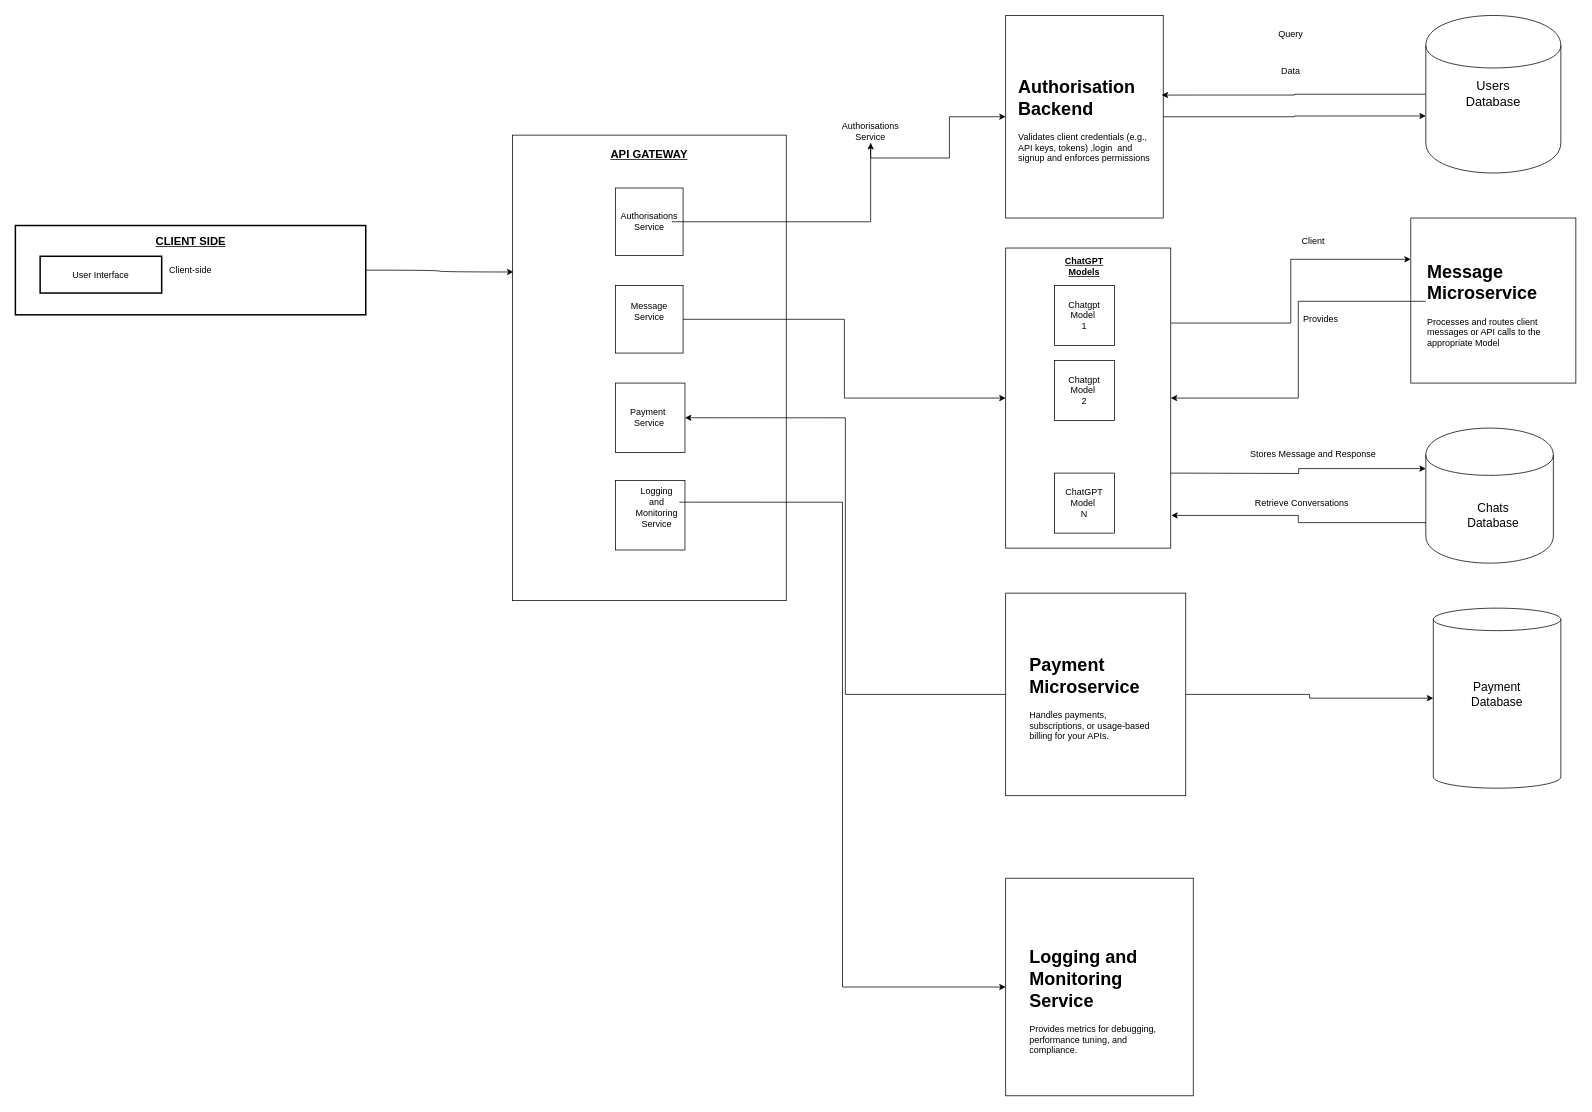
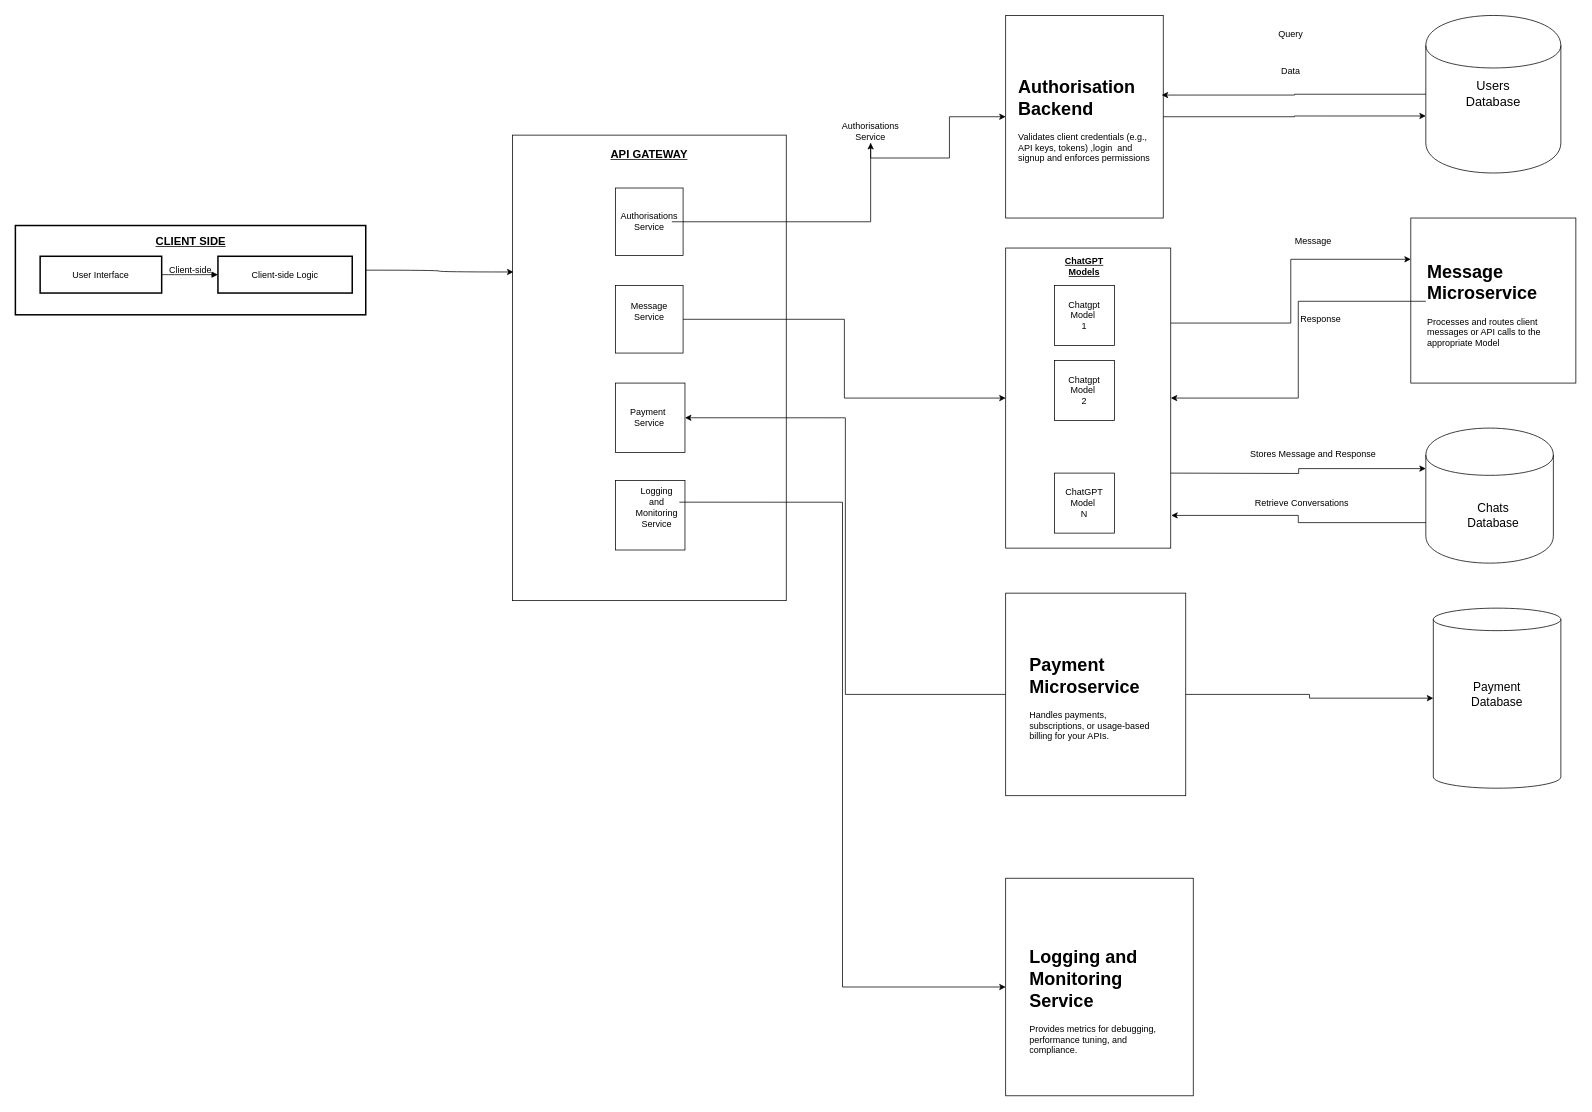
- <mxCell id="45" value="Client" style="text;html=1;align=center;verticalAlign=middle;whiteSpace=wrap;rounded=0;" vertex="1" parent="1"><mxGeometry x="1720" y="306" width="60" height="30" as="geometry" /></mxCell>
+ <mxCell id="45" value="Message" style="text;html=1;align=center;verticalAlign=middle;whiteSpace=wrap;rounded=0;" vertex="1" parent="1"><mxGeometry x="1720" y="306" width="60" height="30" as="geometry" /></mxCell>
+ <mxCell id="5" value="" style="curved=1;startArrow=none;endArrow=block;exitX=1;exitY=0.5;entryX=0;entryY=0.5;" parent="1" source="3" target="4" edge="1"><mxGeometry relative="1" as="geometry"><Array as="points" /></mxGeometry></mxCell>
+ <mxCell id="4" value="Client-side Logic" style="whiteSpace=wrap;strokeWidth=2;" parent="1" vertex="1"><mxGeometry x="290" y="341" width="179" height="49" as="geometry" /></mxCell>
- <mxCell id="47" value="Provides" style="text;html=1;align=center;verticalAlign=middle;whiteSpace=wrap;rounded=0;" vertex="1" parent="1"><mxGeometry x="1730" y="410" width="60" height="30" as="geometry" /></mxCell>
+ <mxCell id="47" value="Response" style="text;html=1;align=center;verticalAlign=middle;whiteSpace=wrap;rounded=0;" vertex="1" parent="1"><mxGeometry x="1730" y="410" width="60" height="30" as="geometry" /></mxCell>
